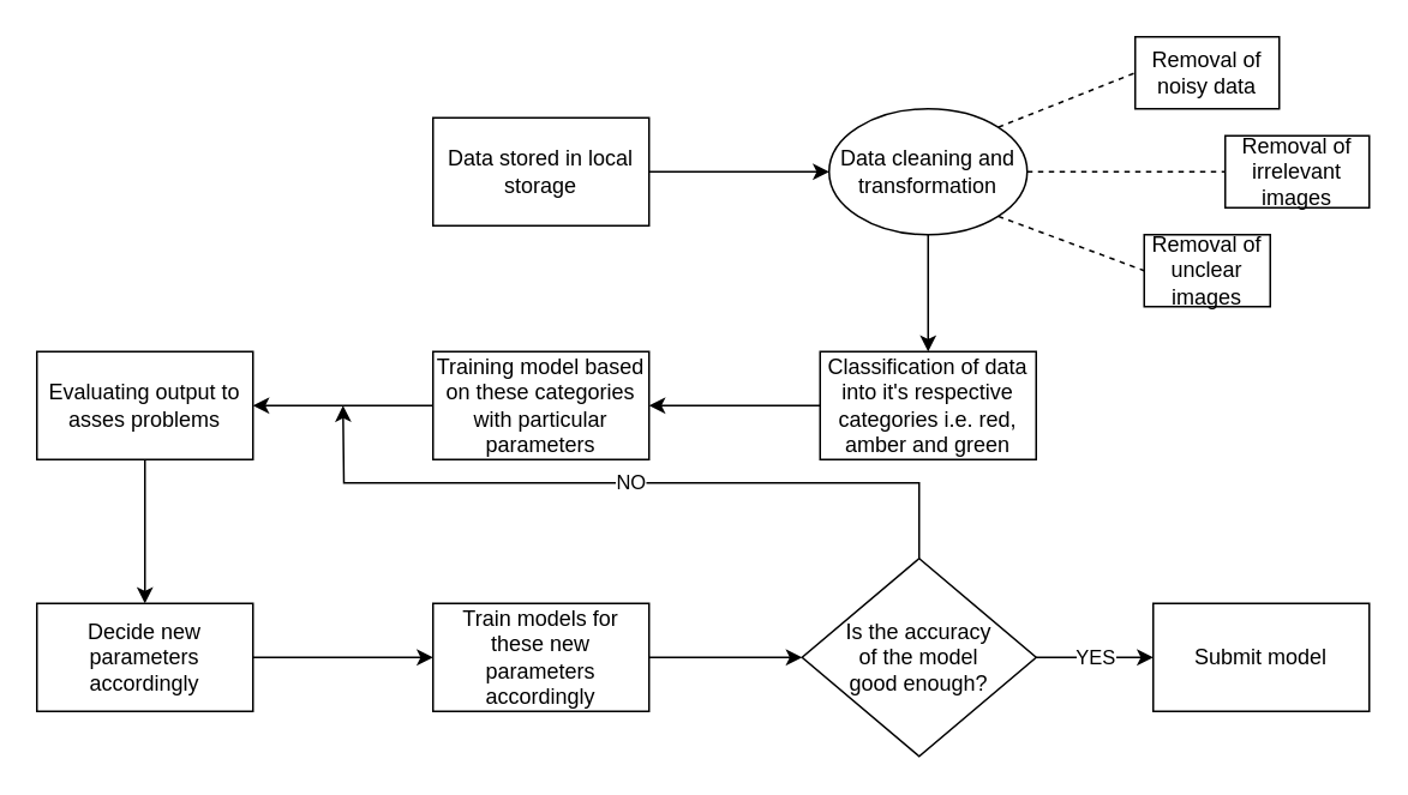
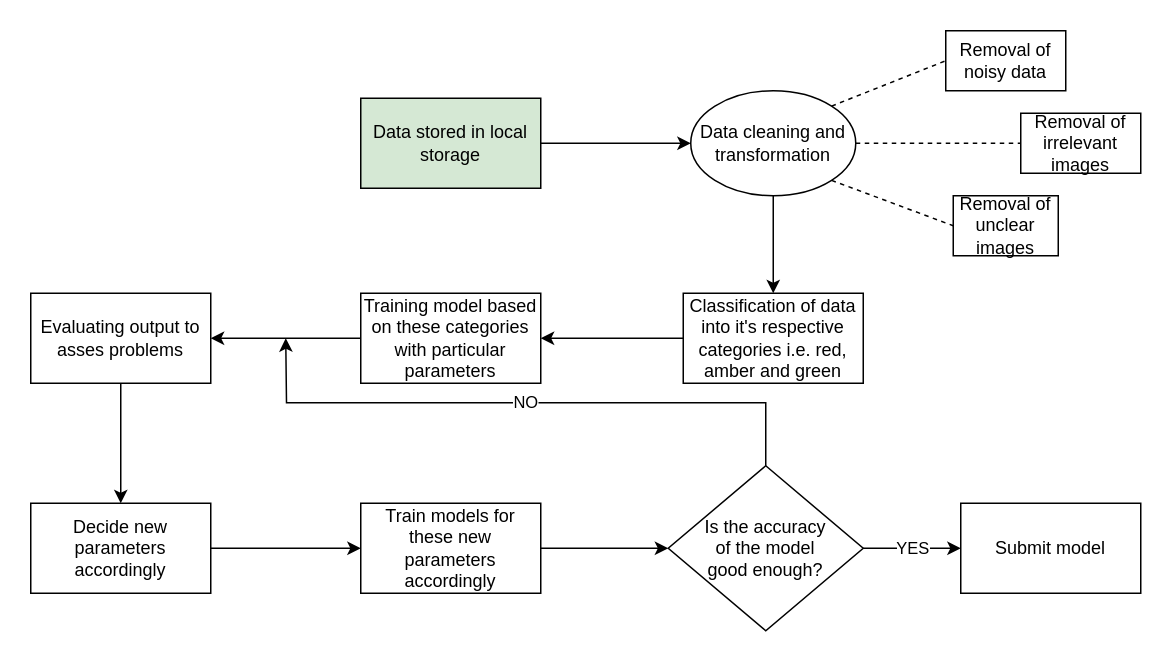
- <mxCell id="3" value="Data stored in local storage" style="rounded=0;whiteSpace=wrap;html=1;shadow=0;" vertex="1" parent="1"><mxGeometry x="240" y="65" width="120" height="60" as="geometry" /></mxCell>
+ <mxCell id="3" value="Data stored in local storage" style="rounded=0;whiteSpace=wrap;html=1;shadow=0;fillColor=#d5e8d4;" vertex="1" parent="1"><mxGeometry x="240" y="65" width="120" height="60" as="geometry" /></mxCell>
